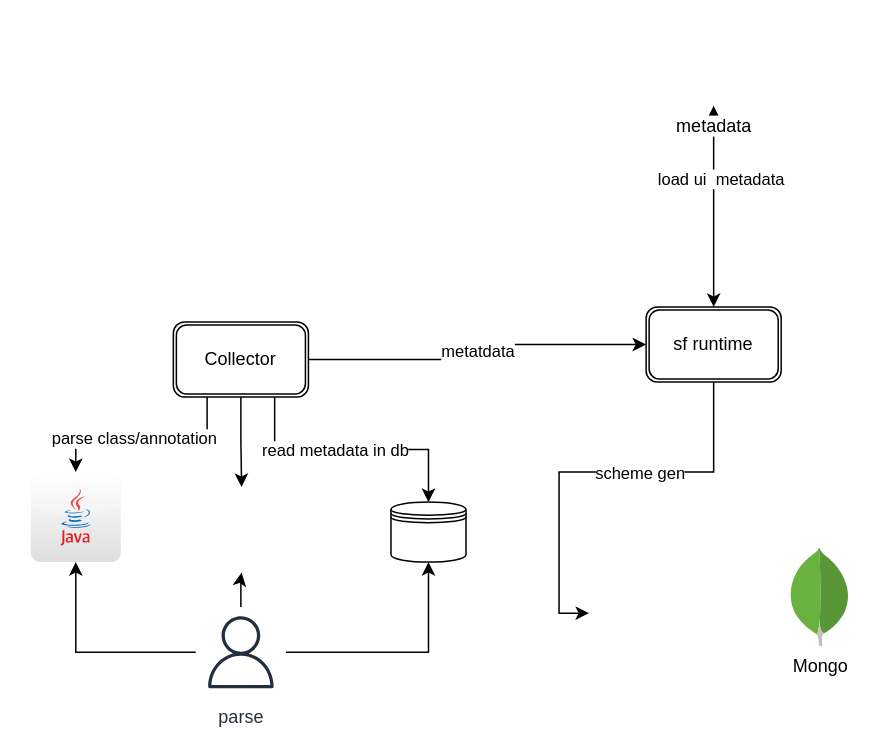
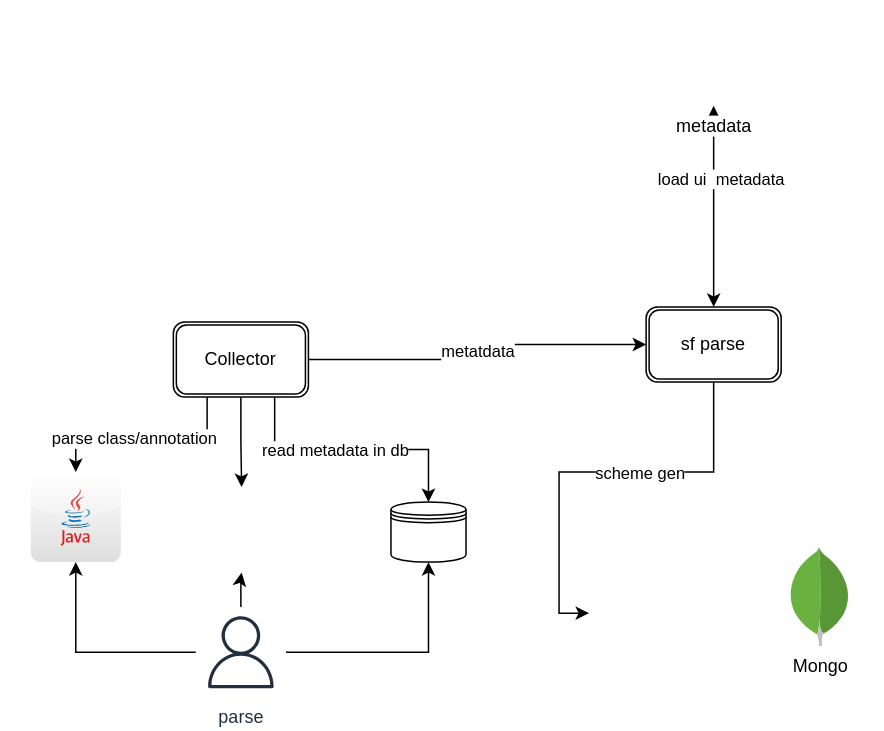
- <mxCell id="18" value="sf runtime" style="shape=ext;double=1;rounded=1;whiteSpace=wrap;html=1;" vertex="1" parent="1"><mxGeometry x="430" y="204" width="90" height="50" as="geometry" /></mxCell>
+ <mxCell id="18" value="sf parse" style="shape=ext;double=1;rounded=1;whiteSpace=wrap;html=1;" vertex="1" parent="1"><mxGeometry x="430" y="204" width="90" height="50" as="geometry" /></mxCell>
